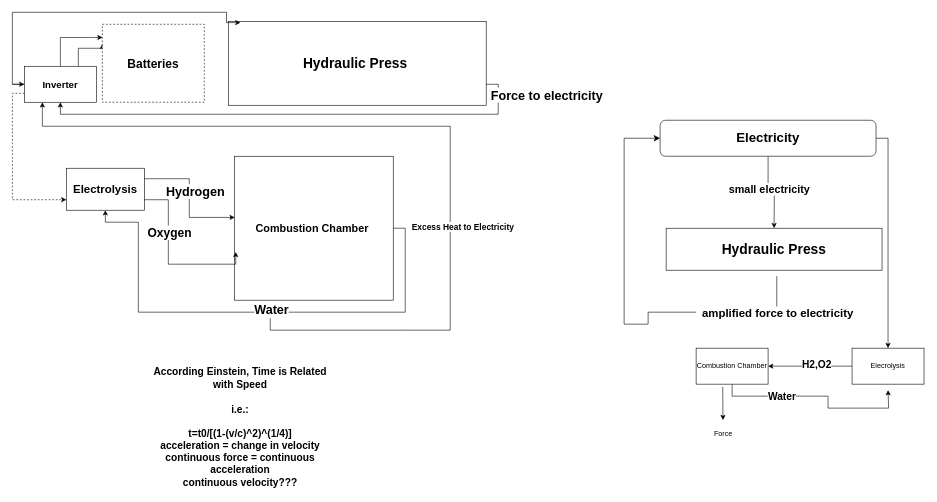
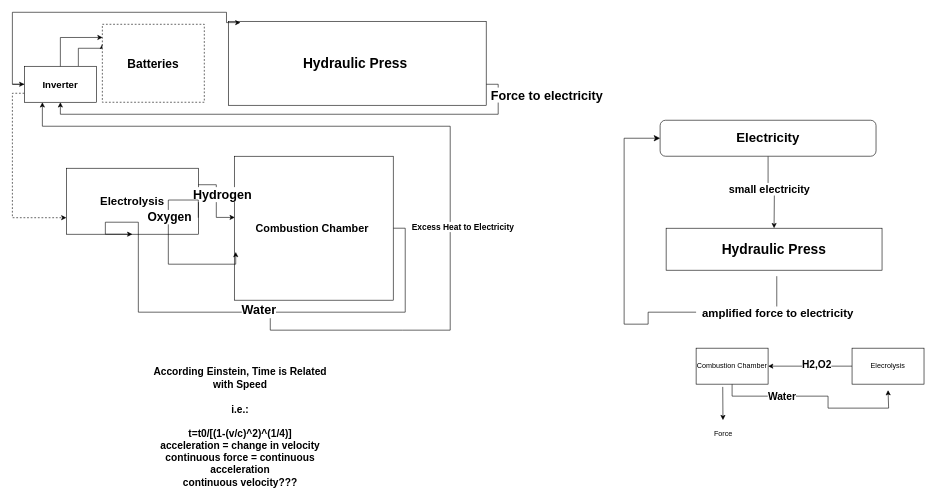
- <mxCell id="21" style="edgeStyle=orthogonalEdgeStyle;rounded=0;orthogonalLoop=1;jettySize=auto;html=1;exitX=1;exitY=0.5;exitDx=0;exitDy=0;" edge="1" parent="1" source="22" target="29"><mxGeometry relative="1" as="geometry"><mxPoint x="1480" y="560" as="targetPoint" /></mxGeometry></mxCell>
- <mxCell id="2" value="&lt;font style=&quot;font-size: 19px;&quot;&gt;&lt;b&gt;Electrolysis&lt;/b&gt;&lt;/font&gt;" style="rounded=0;whiteSpace=wrap;html=1;" vertex="1" parent="1"><mxGeometry x="110" y="280" width="130" height="70" as="geometry" /></mxCell>
+ <mxCell id="2" value="&lt;font style=&quot;font-size: 19px;&quot;&gt;&lt;b&gt;Electrolysis&lt;/b&gt;&lt;/font&gt;" style="rounded=0;whiteSpace=wrap;html=1;" vertex="1" parent="1"><mxGeometry x="110" y="280" width="220" height="110" as="geometry" /></mxCell>
